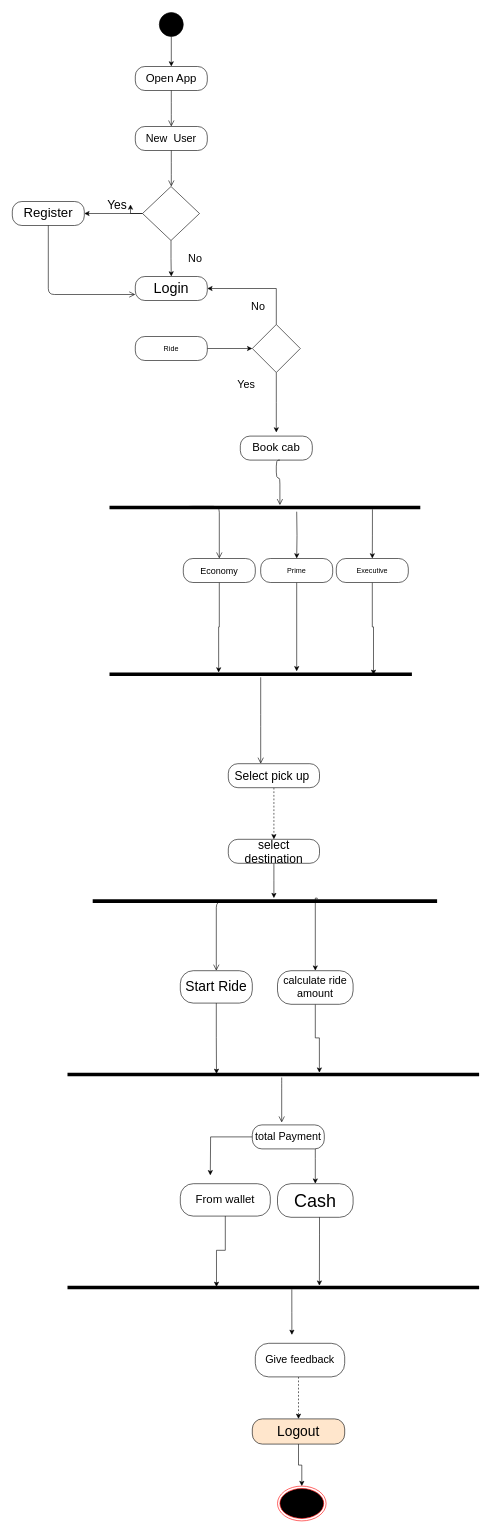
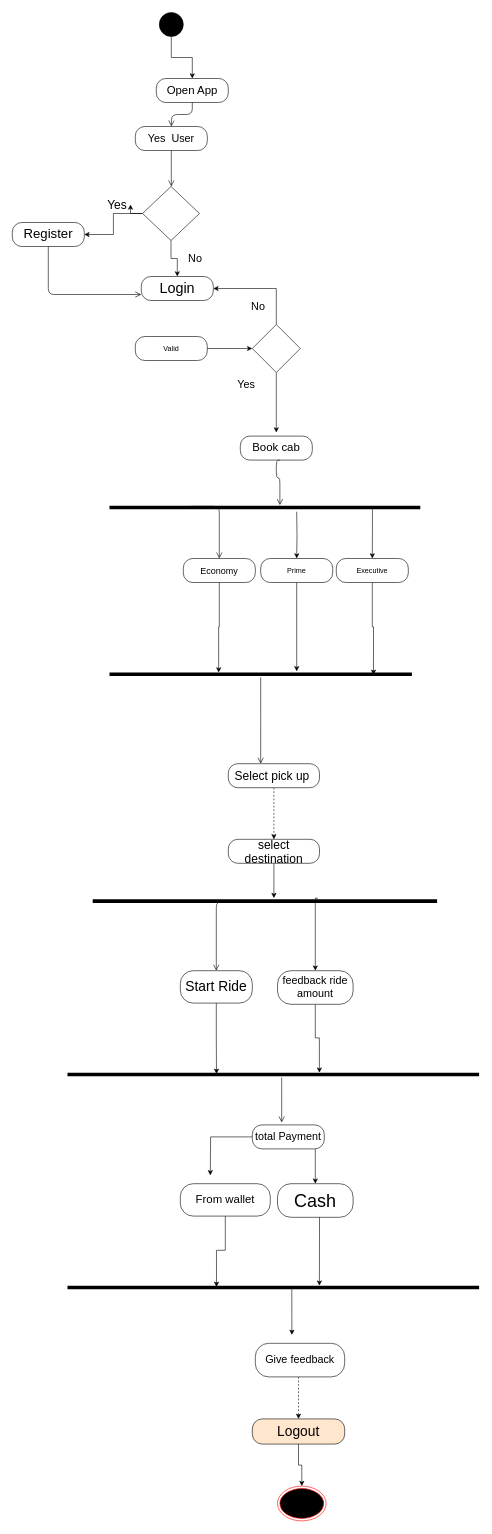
- <mxCell id="4" value="&lt;font style=&quot;font-size: 19px&quot;&gt;Open App&lt;/font&gt;" style="rounded=1;whiteSpace=wrap;html=1;arcSize=40;" vertex="1" parent="1"><mxGeometry x="225" y="110" width="120" height="40" as="geometry" /></mxCell>
+ <mxCell id="4" value="&lt;font style=&quot;font-size: 19px&quot;&gt;Open App&lt;/font&gt;" style="rounded=1;whiteSpace=wrap;html=1;arcSize=40;" vertex="1" parent="1"><mxGeometry x="260" y="130" width="120" height="40" as="geometry" /></mxCell>
- <mxCell id="6" value="&lt;font style=&quot;font-size: 18px&quot;&gt;New &amp;nbsp;User&lt;/font&gt;" style="rounded=1;whiteSpace=wrap;html=1;arcSize=40;" vertex="1" parent="1"><mxGeometry x="225" y="210" width="120" height="40" as="geometry" /></mxCell>
+ <mxCell id="6" value="&lt;font style=&quot;font-size: 18px&quot;&gt;Yes &amp;nbsp;User&lt;/font&gt;" style="rounded=1;whiteSpace=wrap;html=1;arcSize=40;" vertex="1" parent="1"><mxGeometry x="225" y="210" width="120" height="40" as="geometry" /></mxCell>
- <mxCell id="12" value="&lt;font style=&quot;font-size: 22px&quot;&gt;Register&lt;/font&gt;" style="rounded=1;whiteSpace=wrap;html=1;arcSize=40;" vertex="1" parent="1"><mxGeometry x="20" y="335" width="120" height="40" as="geometry" /></mxCell>
+ <mxCell id="12" value="&lt;font style=&quot;font-size: 22px&quot;&gt;Register&lt;/font&gt;" style="rounded=1;whiteSpace=wrap;html=1;arcSize=40;" vertex="1" parent="1"><mxGeometry x="20" y="370" width="120" height="40" as="geometry" /></mxCell>
- <mxCell id="14" value="&lt;font style=&quot;font-size: 24px&quot;&gt;Login&lt;/font&gt;" style="rounded=1;whiteSpace=wrap;html=1;arcSize=40;" vertex="1" parent="1"><mxGeometry x="225" y="460" width="120" height="40" as="geometry" /></mxCell>
+ <mxCell id="14" value="&lt;font style=&quot;font-size: 24px&quot;&gt;Login&lt;/font&gt;" style="rounded=1;whiteSpace=wrap;html=1;arcSize=40;" vertex="1" parent="1"><mxGeometry x="235" y="460" width="120" height="40" as="geometry" /></mxCell>
- <mxCell id="18" value="Ride" style="rounded=1;whiteSpace=wrap;html=1;arcSize=40;" vertex="1" parent="1"><mxGeometry x="225" y="560" width="120" height="40" as="geometry" /></mxCell>
+ <mxCell id="18" value="Valid" style="rounded=1;whiteSpace=wrap;html=1;arcSize=40;" vertex="1" parent="1"><mxGeometry x="225" y="560" width="120" height="40" as="geometry" /></mxCell>
- <mxCell id="36" value="&lt;font style=&quot;font-size: 18px&quot;&gt;calculate ride amount&lt;/font&gt;" style="rounded=1;whiteSpace=wrap;html=1;arcSize=40;" vertex="1" parent="1"><mxGeometry x="462" y="1617" width="126" height="56" as="geometry" /></mxCell>
+ <mxCell id="36" value="&lt;font style=&quot;font-size: 18px&quot;&gt;feedback ride amount&lt;/font&gt;" style="rounded=1;whiteSpace=wrap;html=1;arcSize=40;" vertex="1" parent="1"><mxGeometry x="462" y="1617" width="126" height="56" as="geometry" /></mxCell>
